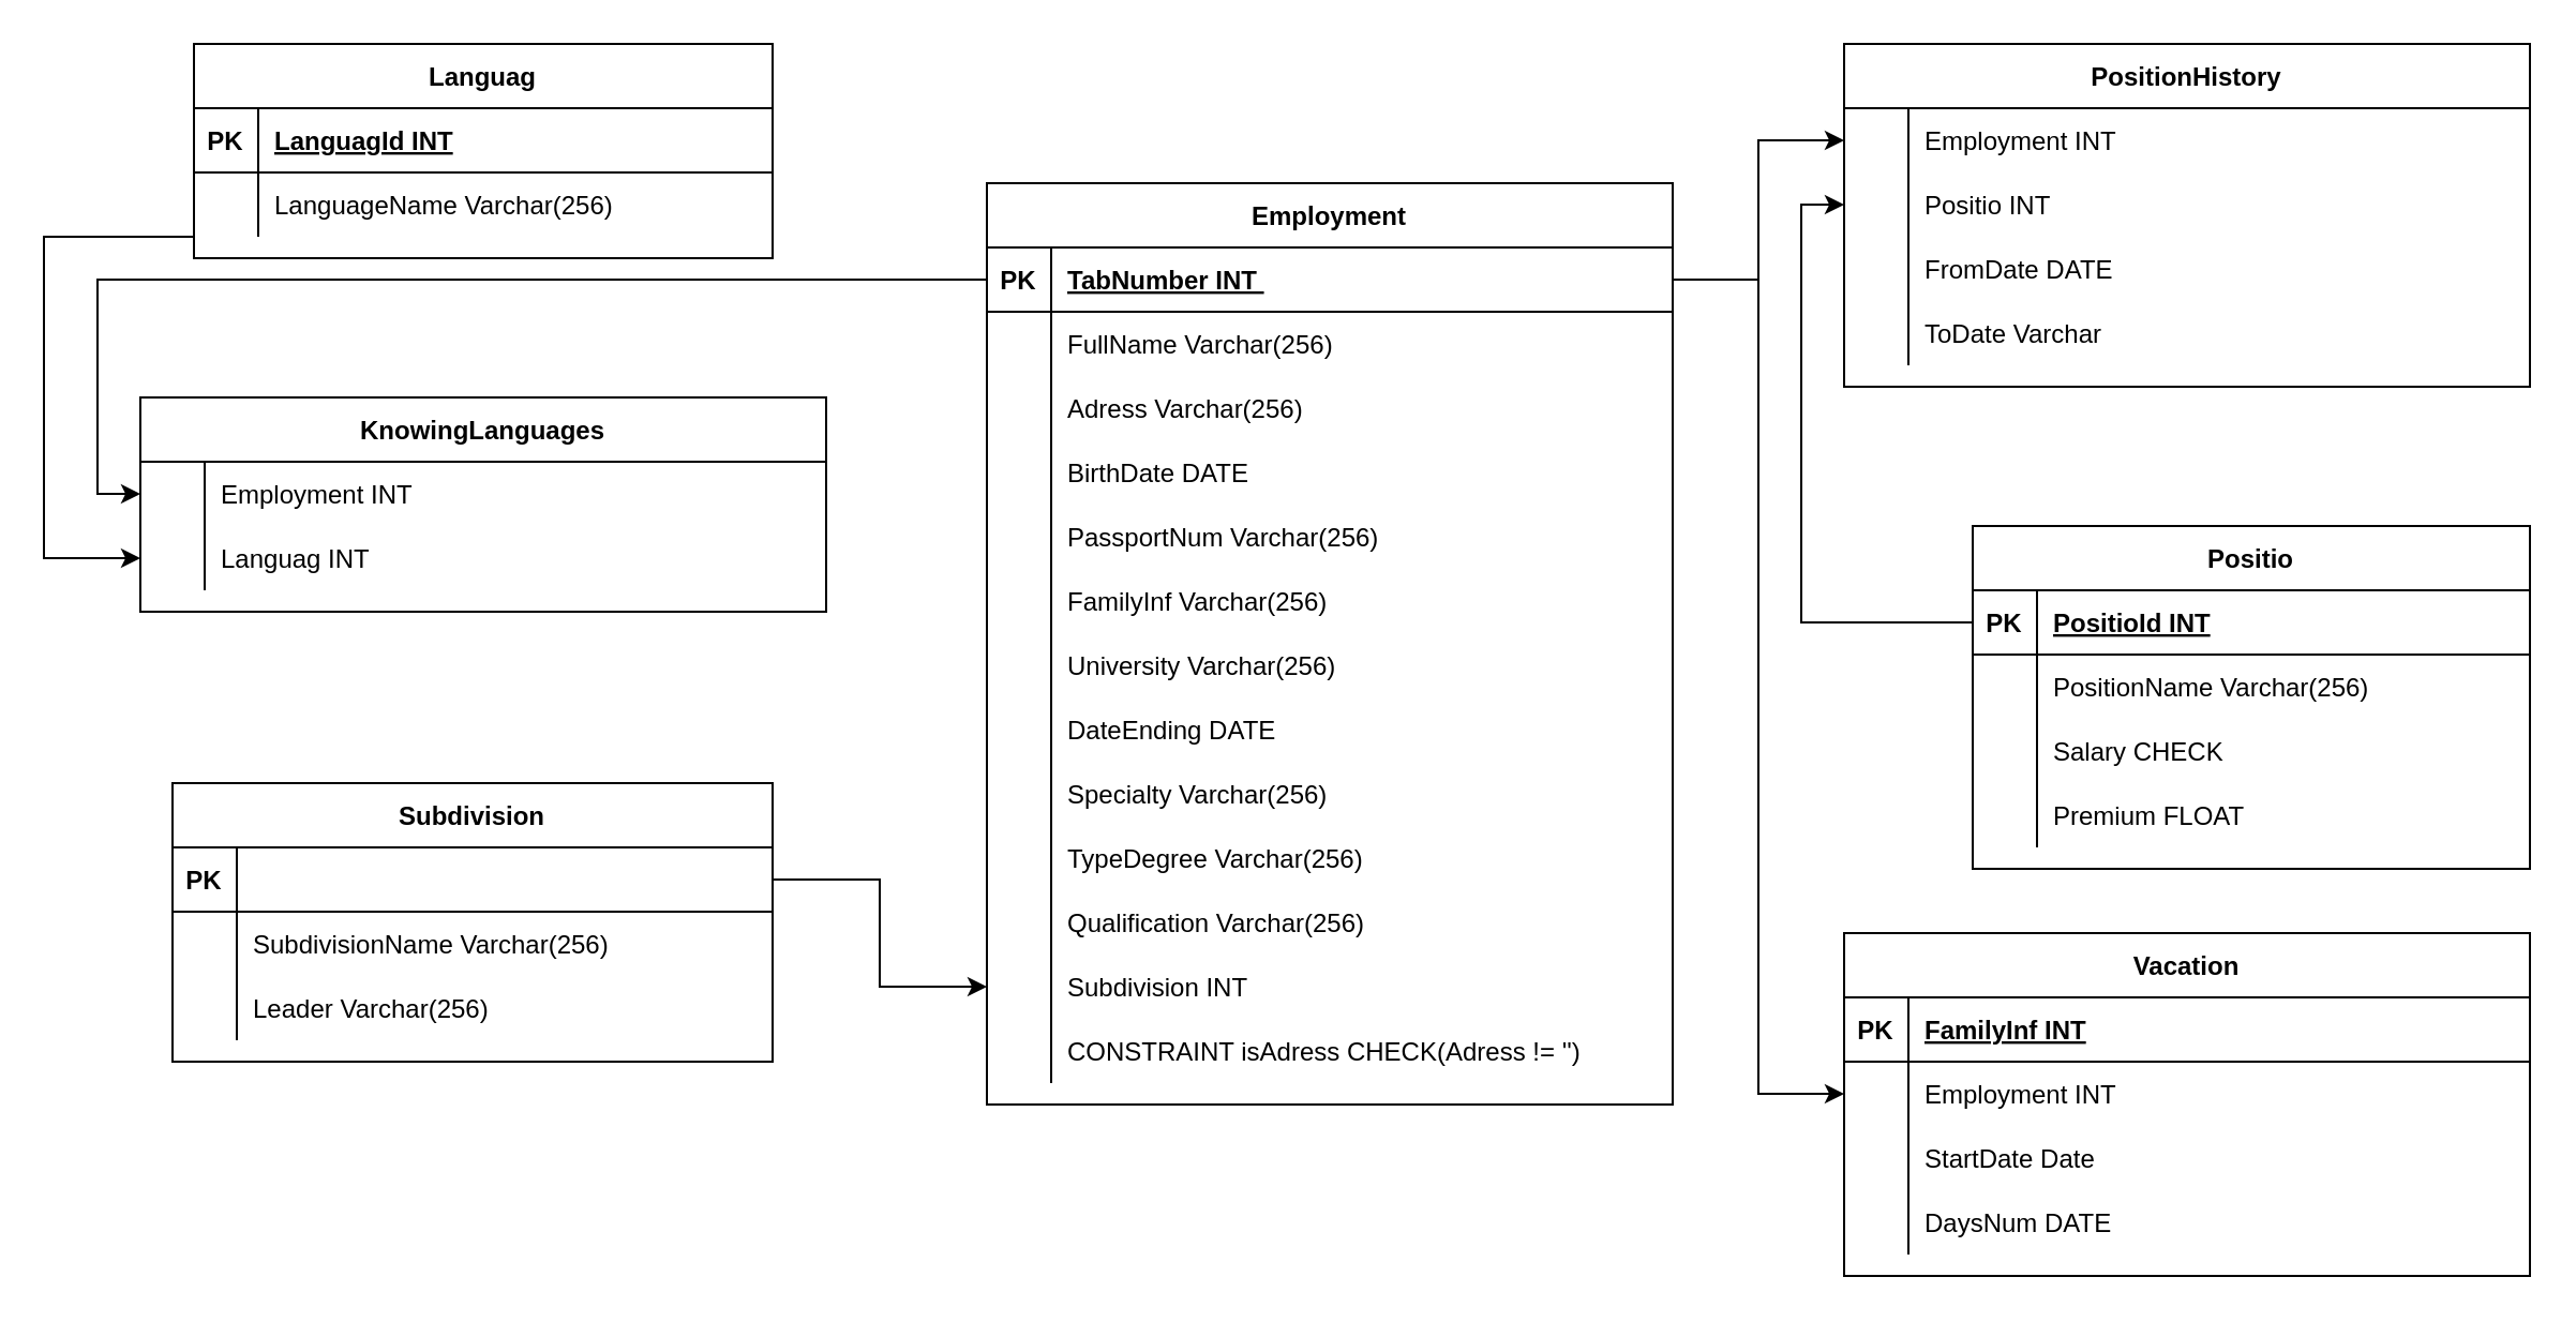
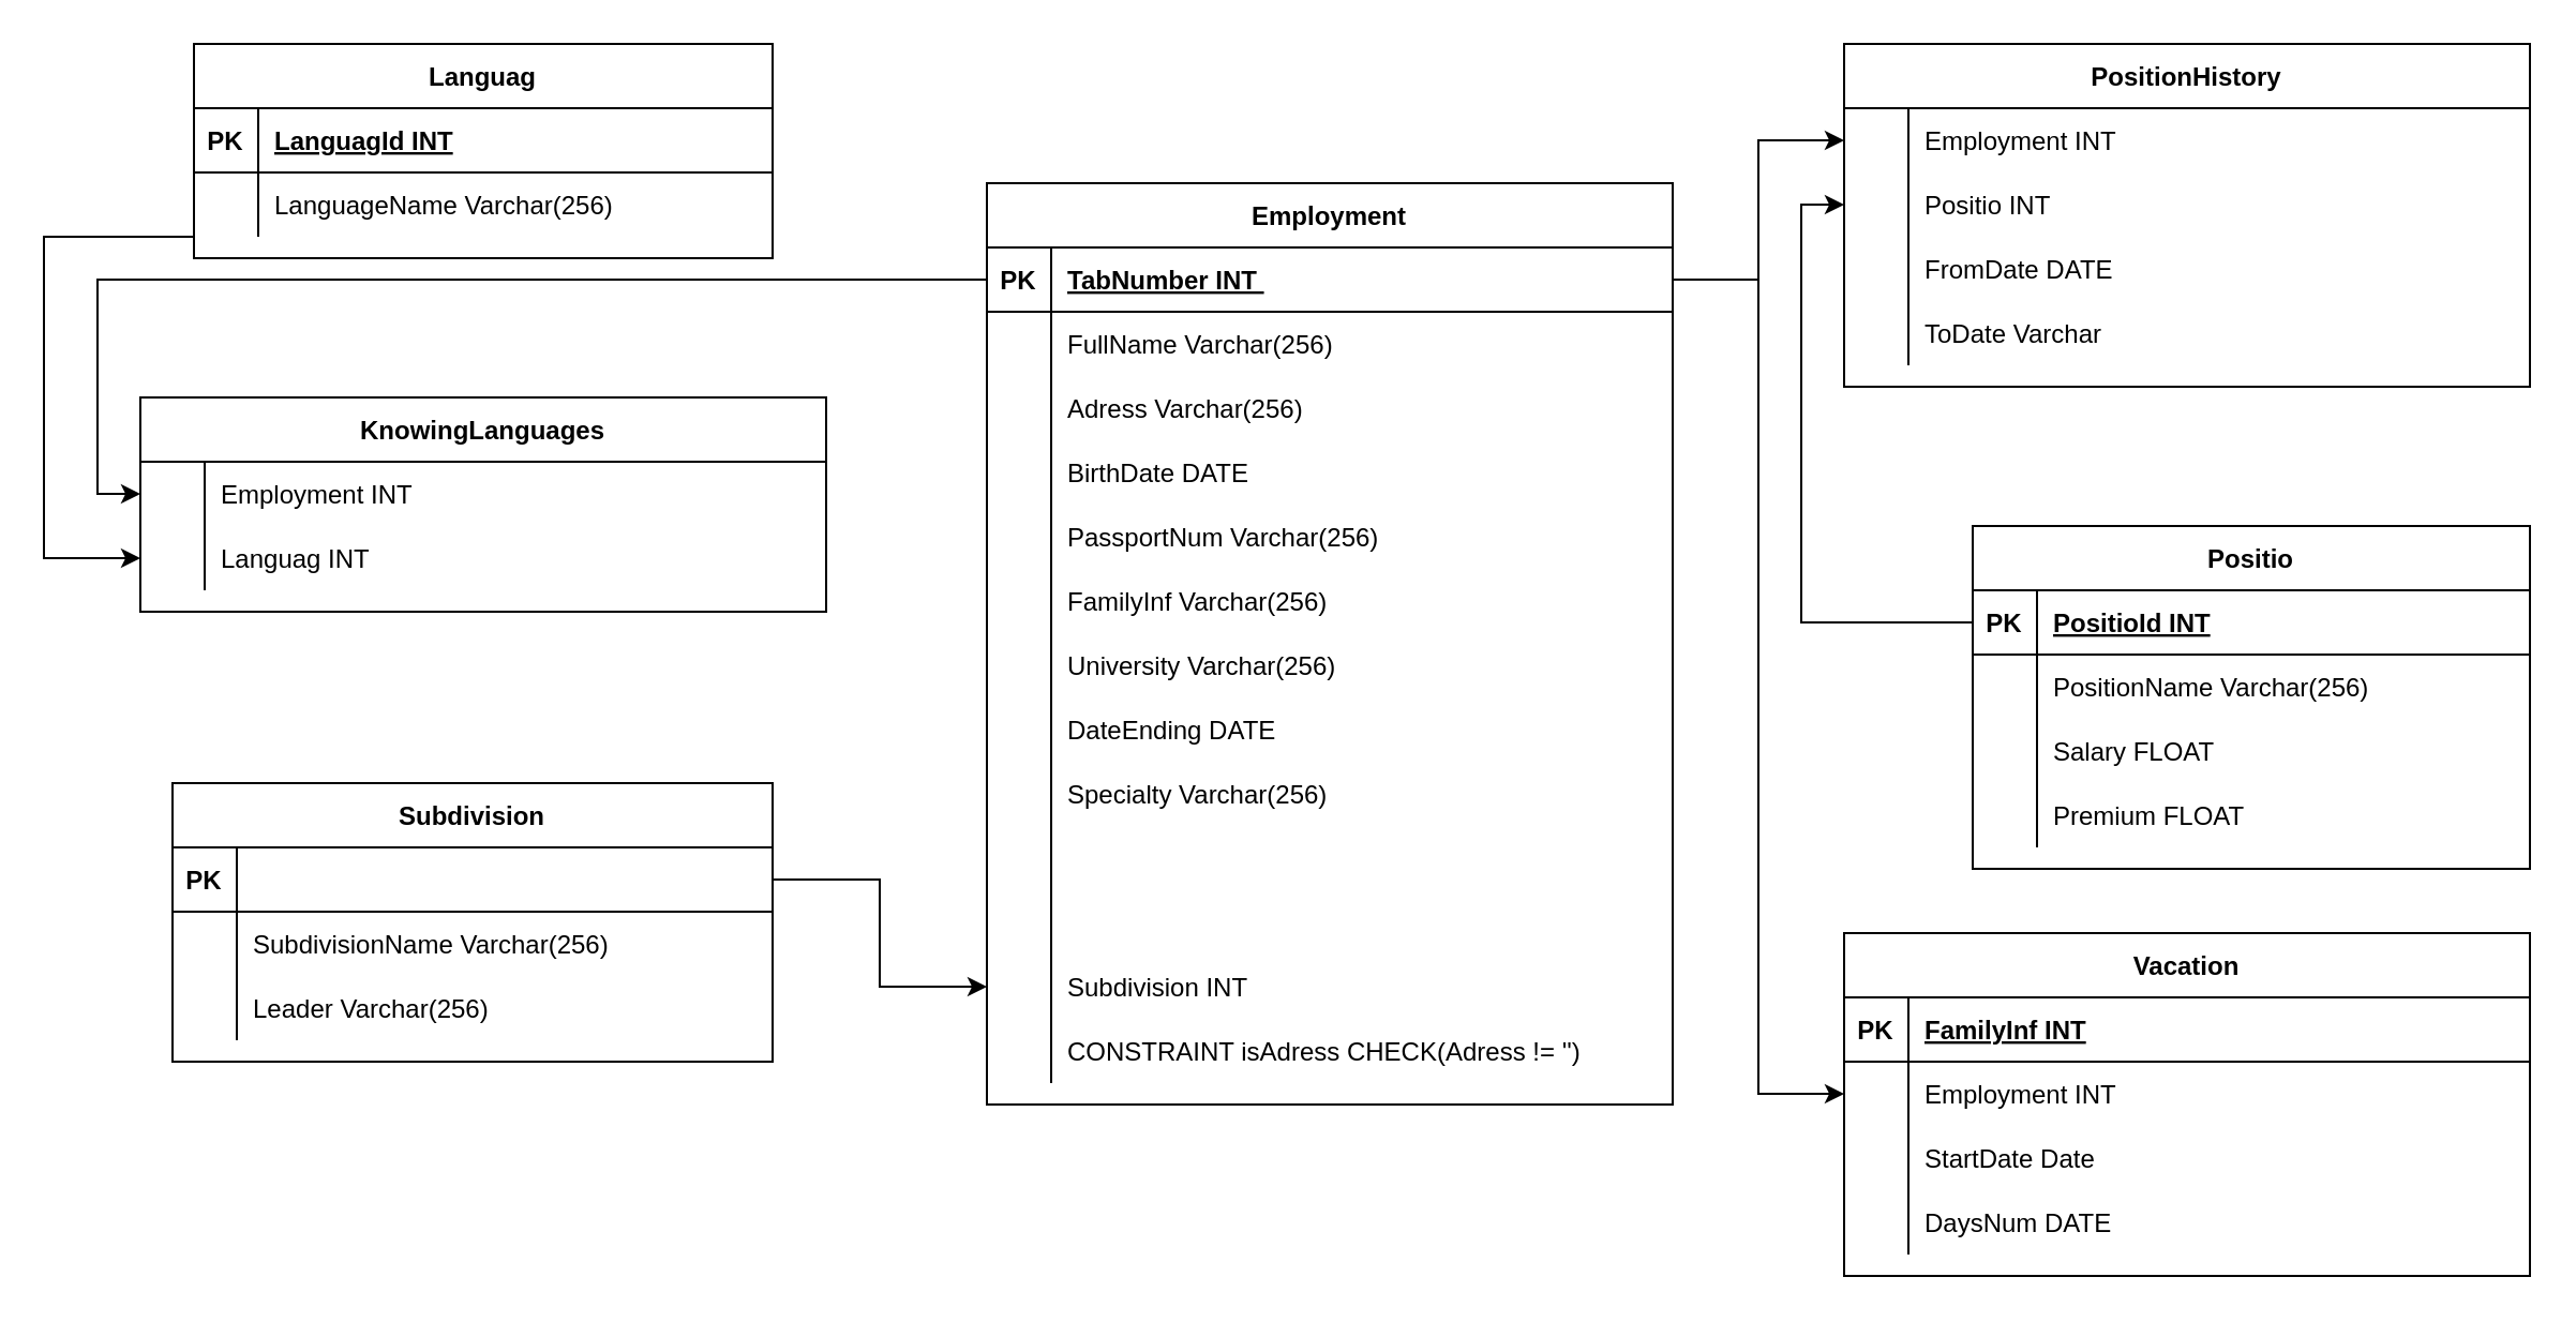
- <mxCell id="18" value="Salary CHECK" style="shape=partialRectangle;overflow=hidden;connectable=0;fillColor=none;top=0;left=0;bottom=0;right=0;align=left;spacingLeft=6;" vertex="1" parent="16"><mxGeometry x="30" width="230" height="30" as="geometry"><mxRectangle width="230" height="30" as="alternateBounds" /></mxGeometry></mxCell>
+ <mxCell id="18" value="Salary FLOAT" style="shape=partialRectangle;overflow=hidden;connectable=0;fillColor=none;top=0;left=0;bottom=0;right=0;align=left;spacingLeft=6;" vertex="1" parent="16"><mxGeometry x="30" width="230" height="30" as="geometry"><mxRectangle width="230" height="30" as="alternateBounds" /></mxGeometry></mxCell>
- <mxCell id="61" value="TypeDegree Varchar(256)" style="shape=partialRectangle;overflow=hidden;connectable=0;fillColor=none;top=0;left=0;bottom=0;right=0;align=left;spacingLeft=6;" vertex="1" parent="59"><mxGeometry x="30" width="290" height="30" as="geometry"><mxRectangle width="290" height="30" as="alternateBounds" /></mxGeometry></mxCell>
- <mxCell id="64" value="Qualification Varchar(256)" style="shape=partialRectangle;overflow=hidden;connectable=0;fillColor=none;top=0;left=0;bottom=0;right=0;align=left;spacingLeft=6;" vertex="1" parent="62"><mxGeometry x="30" width="290" height="30" as="geometry"><mxRectangle width="290" height="30" as="alternateBounds" /></mxGeometry></mxCell>
